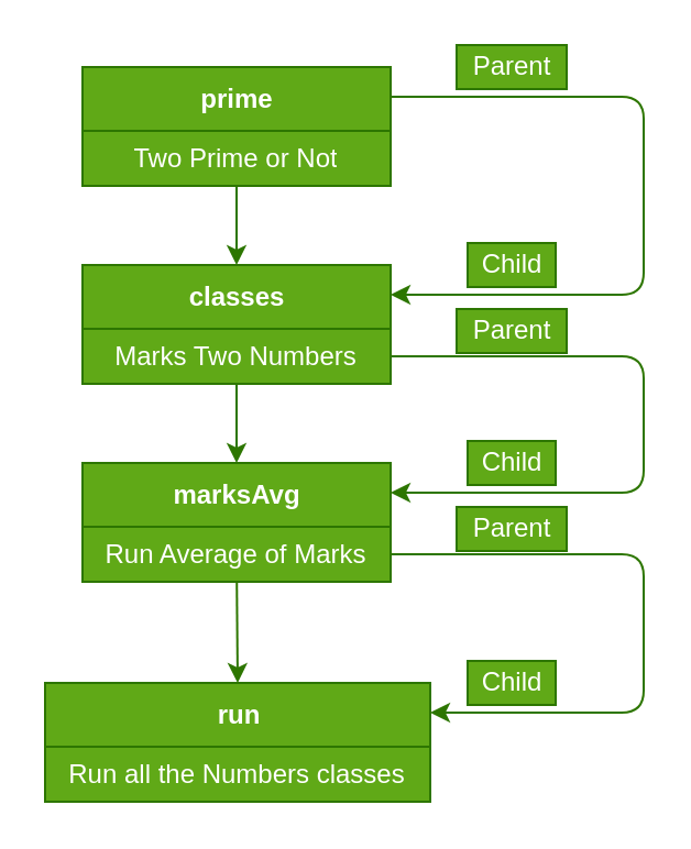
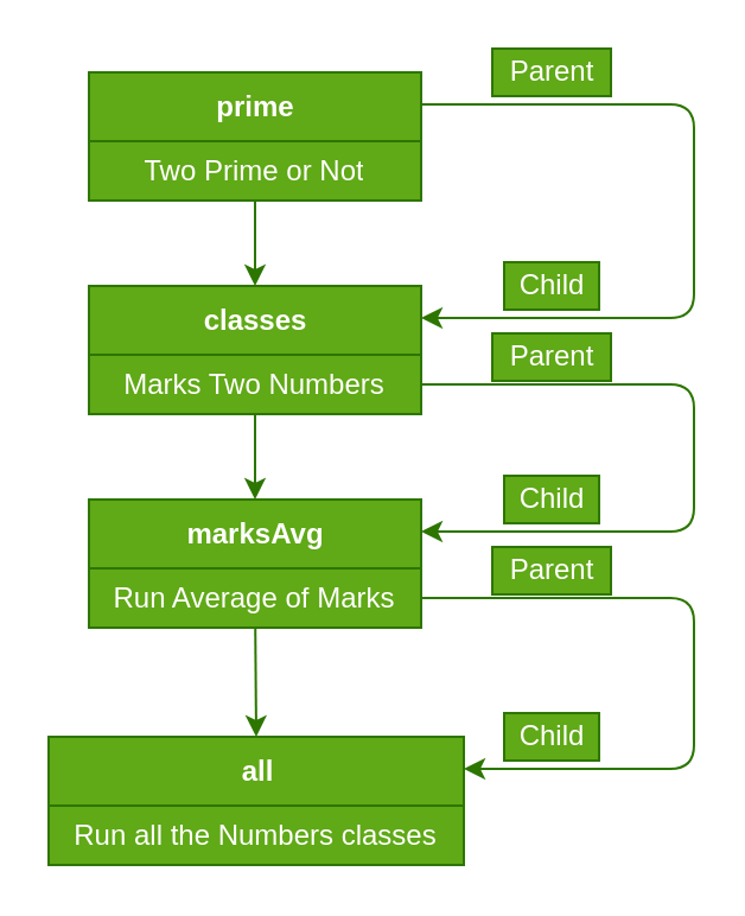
- <mxCell id="10" value="run" style="swimlane;fontStyle=1;align=center;verticalAlign=middle;childLayout=stackLayout;horizontal=1;startSize=29;horizontalStack=0;resizeParent=1;resizeParentMax=0;resizeLast=0;collapsible=0;marginBottom=0;html=1;fillColor=#60a917;fontColor=#ffffff;strokeColor=#2D7600;" vertex="1" parent="1"><mxGeometry x="20" y="310" width="175" height="54" as="geometry" /></mxCell>
+ <mxCell id="10" value="all" style="swimlane;fontStyle=1;align=center;verticalAlign=middle;childLayout=stackLayout;horizontal=1;startSize=29;horizontalStack=0;resizeParent=1;resizeParentMax=0;resizeLast=0;collapsible=0;marginBottom=0;html=1;fillColor=#60a917;fontColor=#ffffff;strokeColor=#2D7600;" vertex="1" parent="1"><mxGeometry x="20" y="310" width="175" height="54" as="geometry" /></mxCell>
